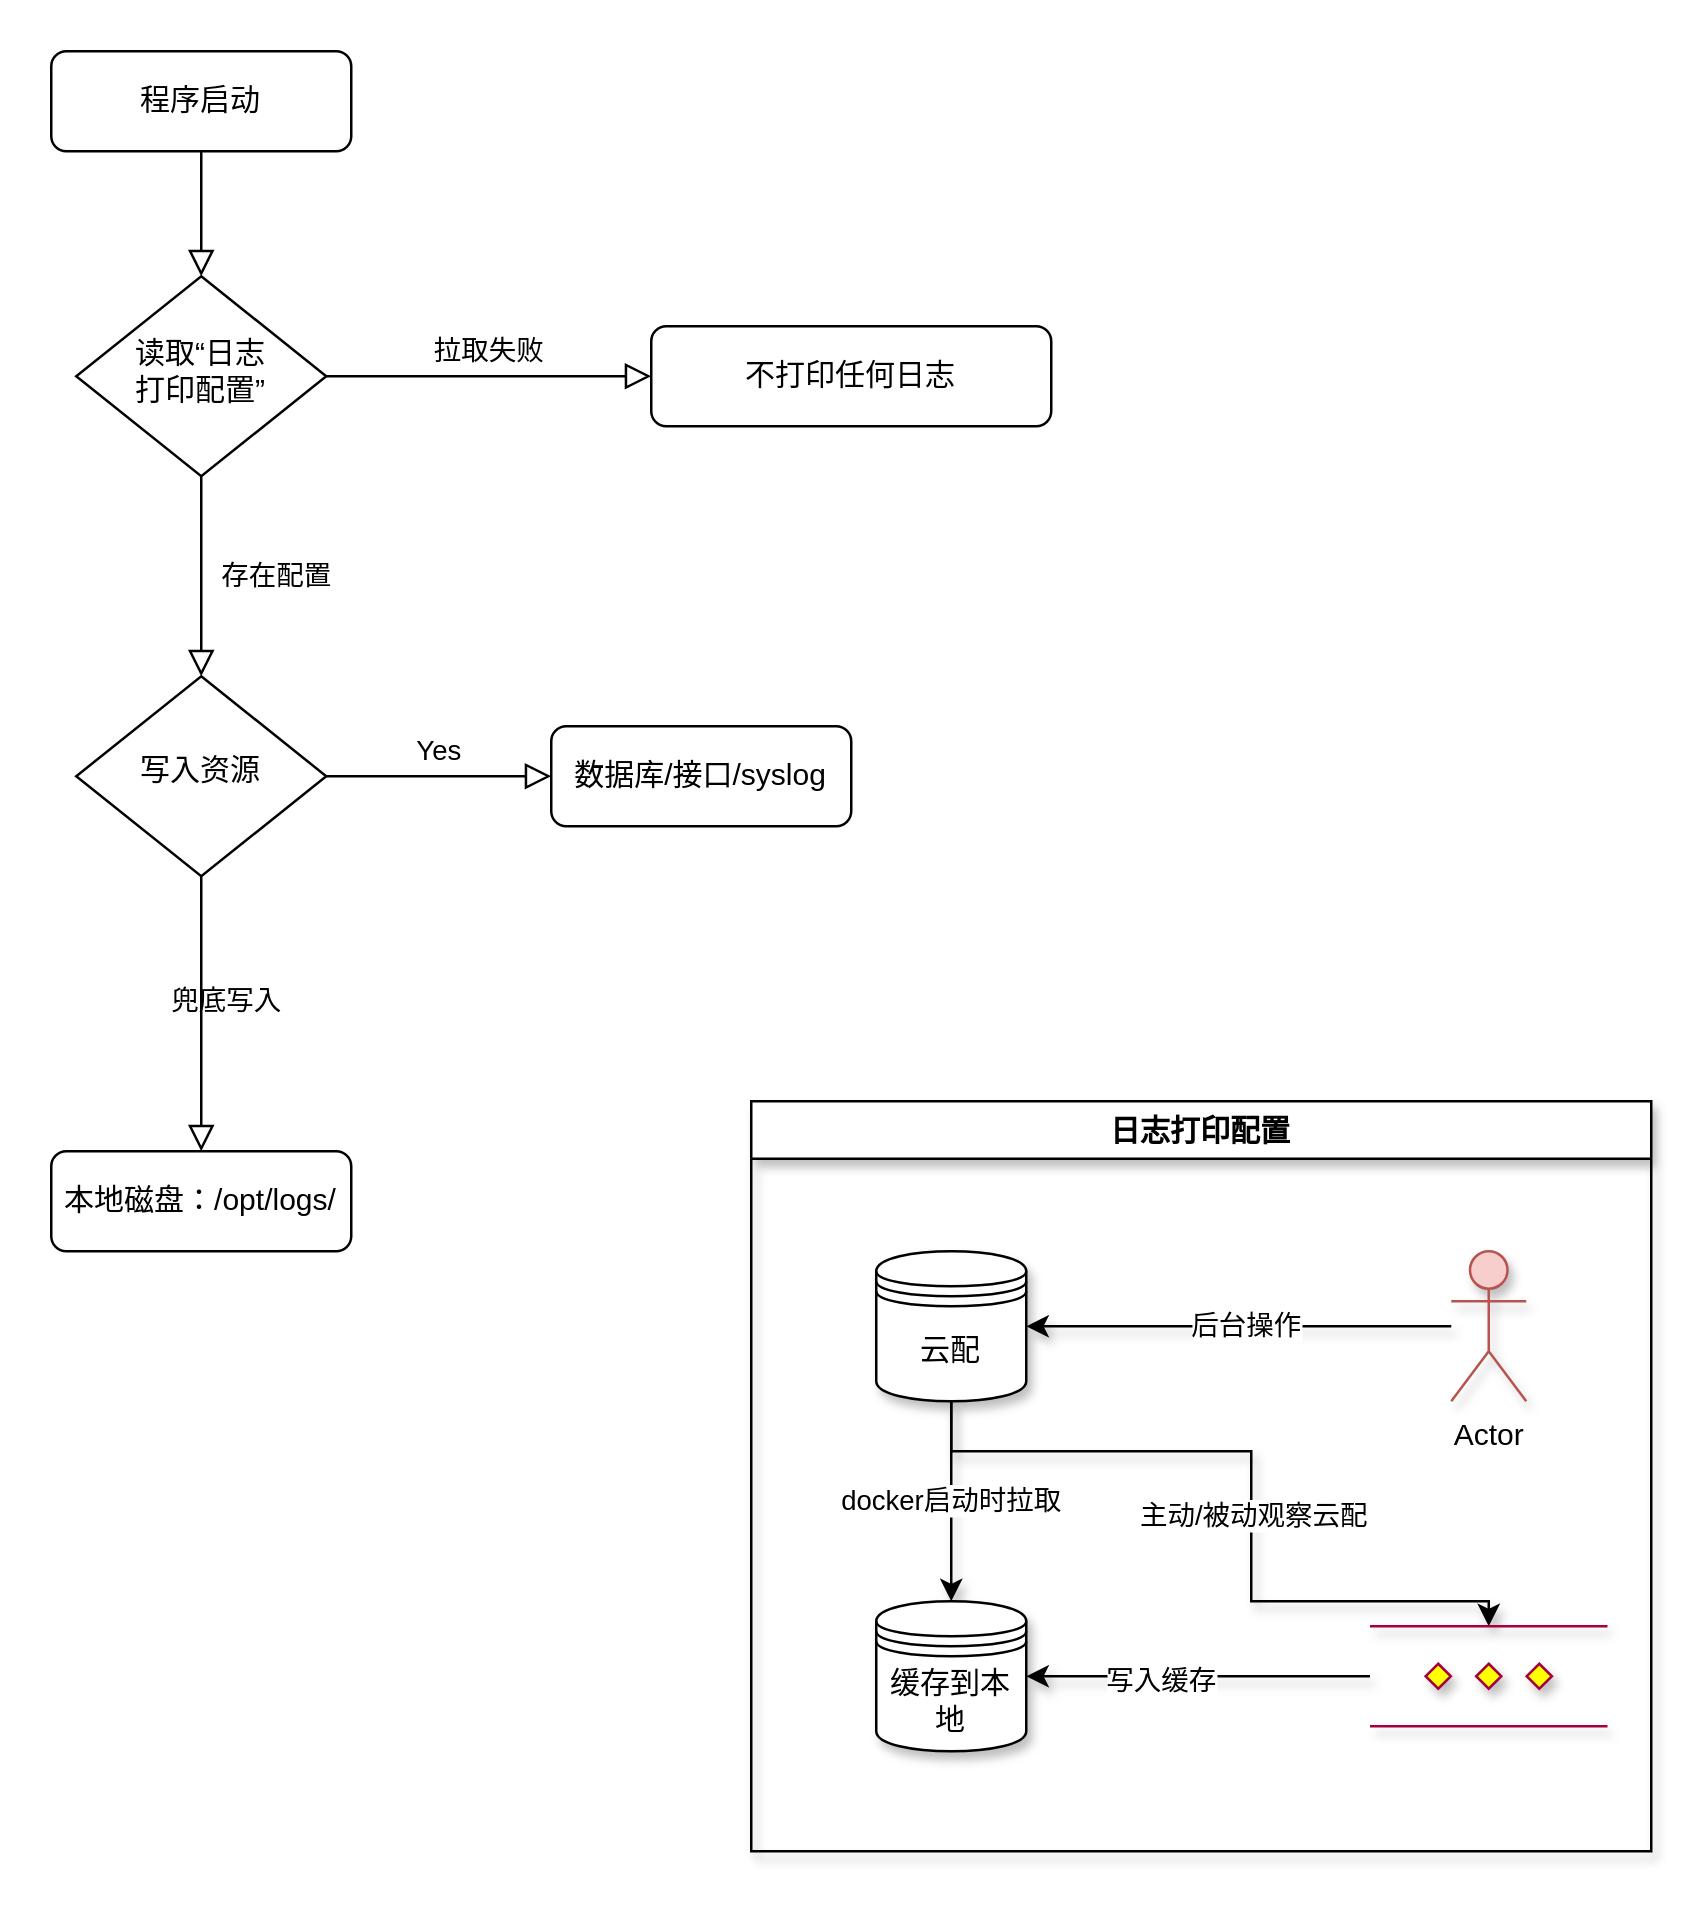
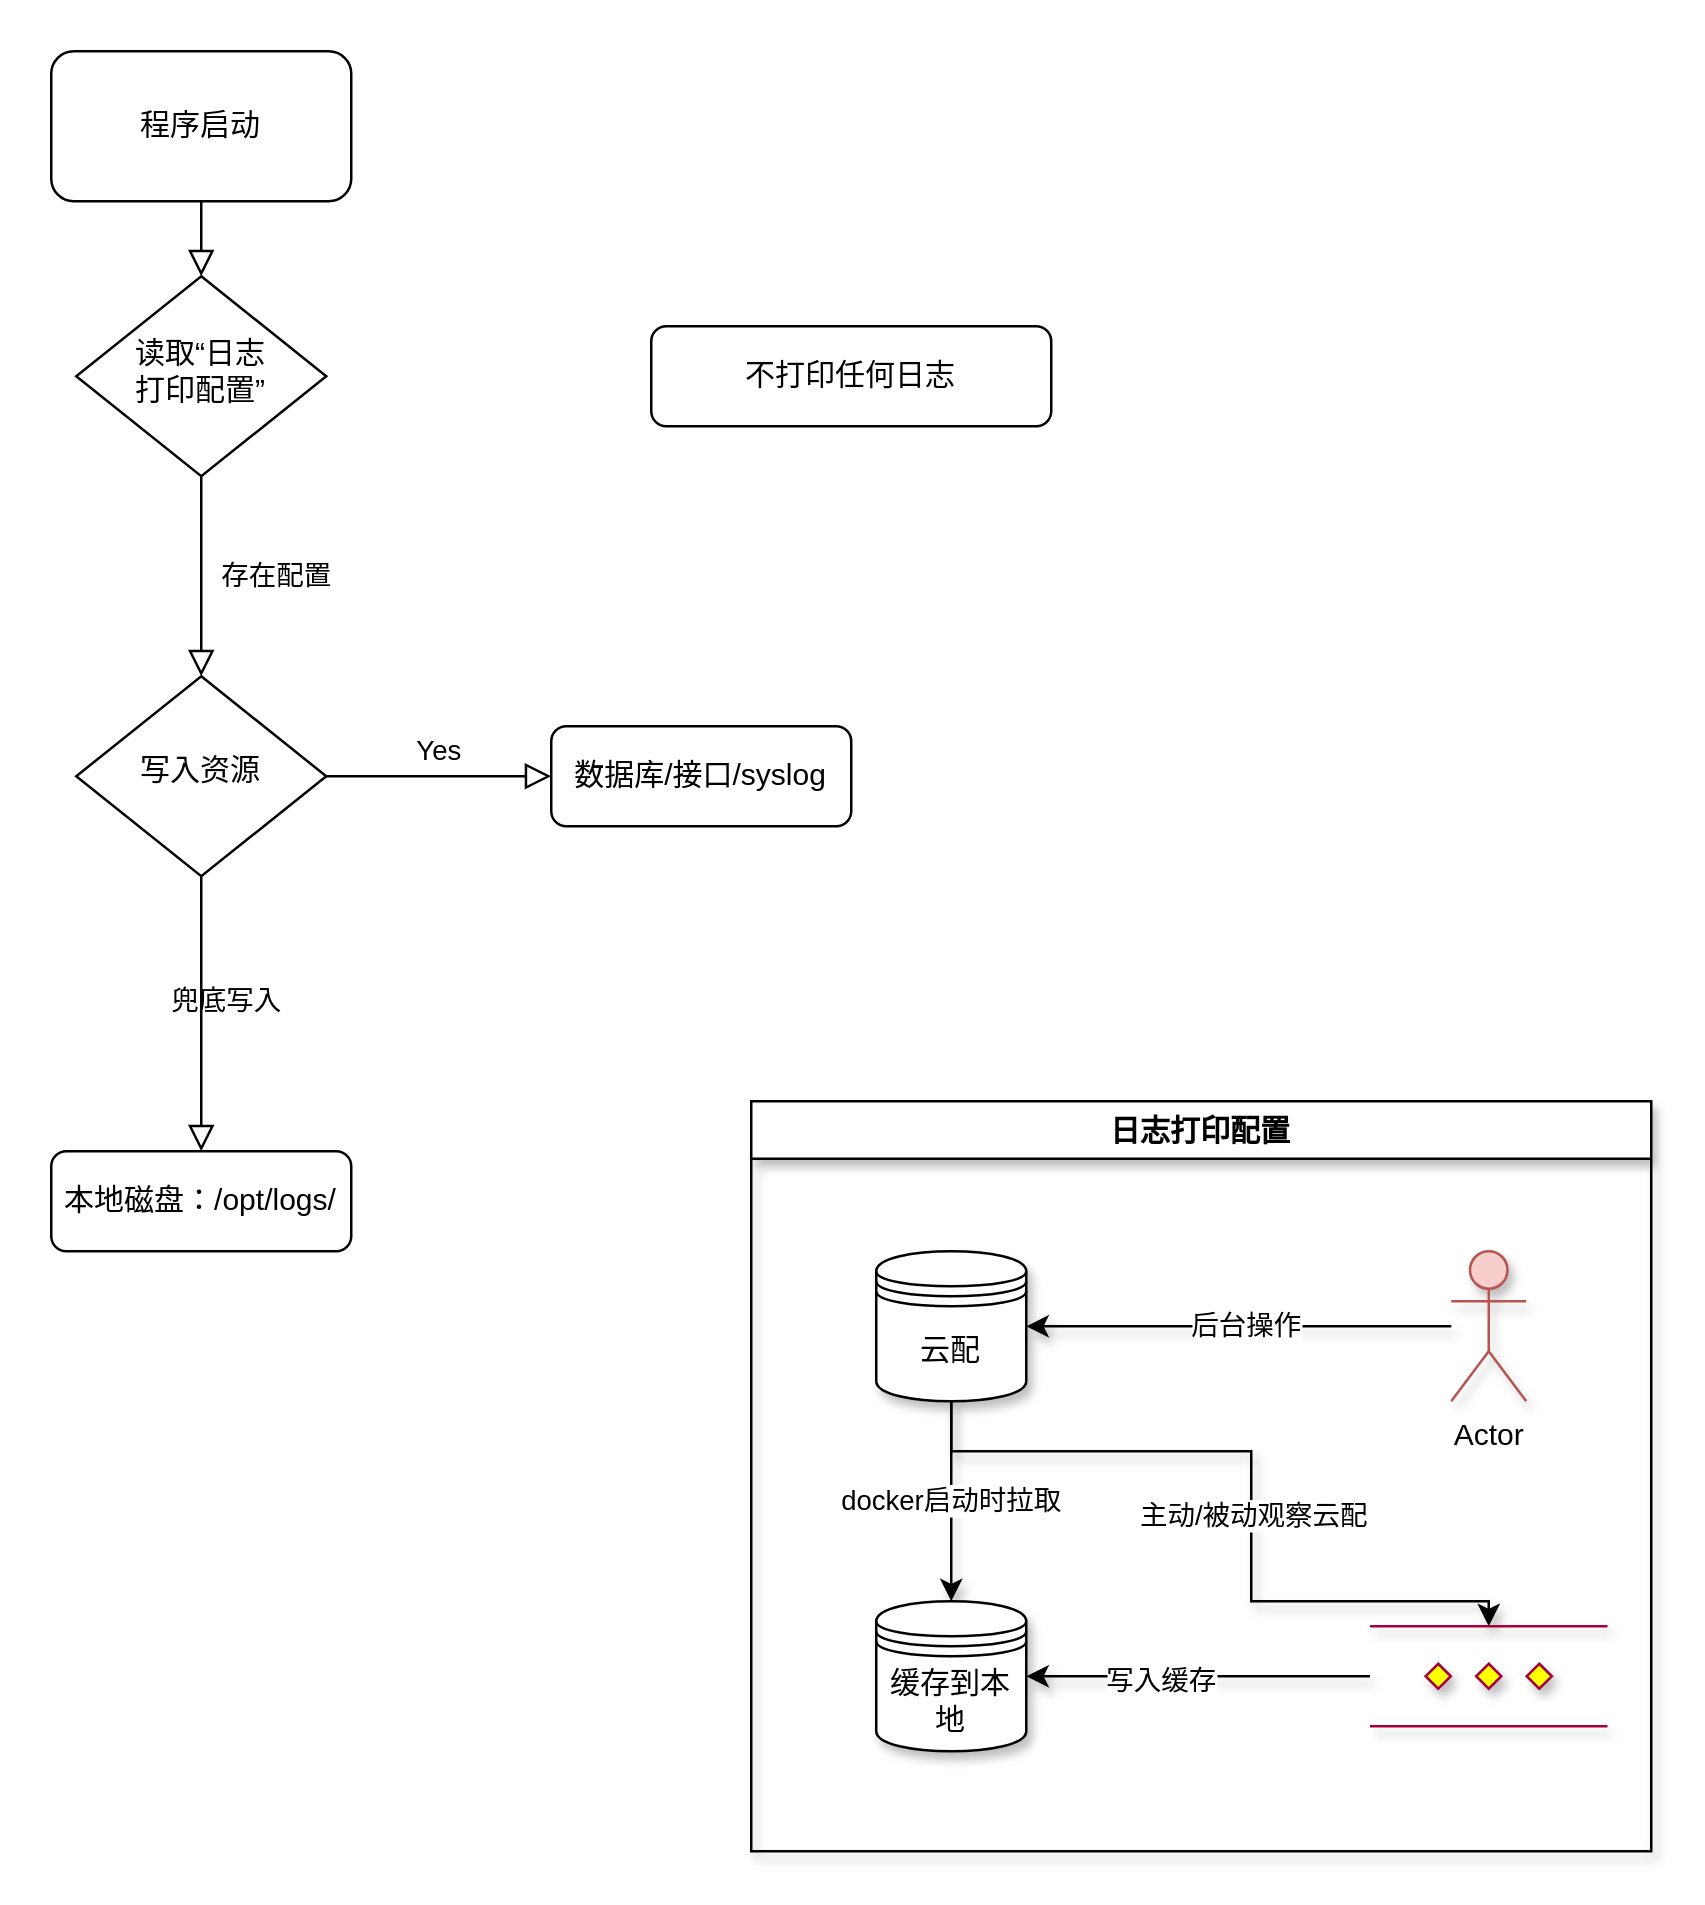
- <mxCell id="3" value="程序启动" style="rounded=1;whiteSpace=wrap;html=1;fontSize=12;glass=0;strokeWidth=1;shadow=0;" parent="1" vertex="1"><mxGeometry x="20" y="20" width="120" height="40" as="geometry" /></mxCell>
+ <mxCell id="3" value="程序启动" style="rounded=1;whiteSpace=wrap;html=1;fontSize=12;glass=0;strokeWidth=1;shadow=0;" parent="1" vertex="1"><mxGeometry x="20" y="20" width="120" height="60" as="geometry" /></mxCell>
- <mxCell id="5" value="拉取失败" style="edgeStyle=orthogonalEdgeStyle;rounded=0;html=1;jettySize=auto;orthogonalLoop=1;fontSize=11;endArrow=block;endFill=0;endSize=8;strokeWidth=1;shadow=0;labelBackgroundColor=none;" parent="1" source="6" target="7" edge="1"><mxGeometry y="10" relative="1" as="geometry"><mxPoint as="offset" /></mxGeometry></mxCell>
